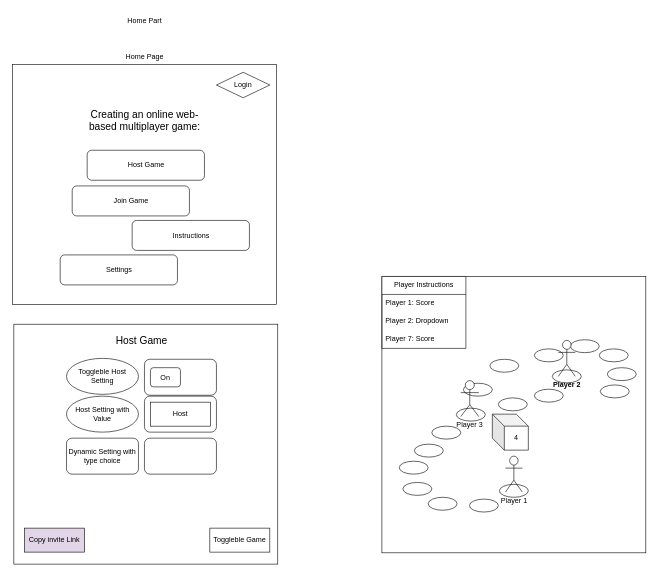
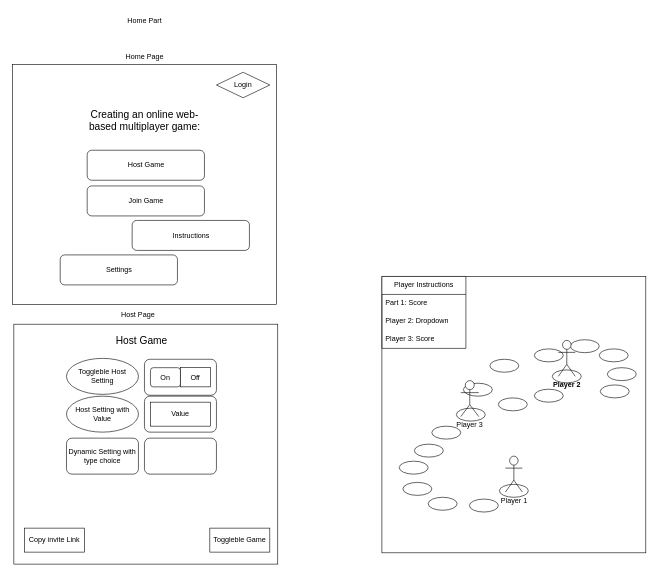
- <mxCell id="12" value="Join Game" style="rounded=1;whiteSpace=wrap;html=1;" parent="1" vertex="1"><mxGeometry x="119.5" y="309.5" width="195.5" height="50" as="geometry" /></mxCell>
+ <mxCell id="12" value="Join Game" style="rounded=1;whiteSpace=wrap;html=1;" parent="1" vertex="1"><mxGeometry x="144.5" y="309.5" width="195.5" height="50" as="geometry" /></mxCell>
- <mxCell id="27" value="Player 1: Score" style="text;strokeColor=none;fillColor=none;align=left;verticalAlign=middle;spacingLeft=4;spacingRight=4;overflow=hidden;points=[[0,0.5],[1,0.5]];portConstraint=eastwest;rotatable=0;whiteSpace=wrap;html=1;" parent="26" vertex="1"><mxGeometry y="30" width="140" height="30" as="geometry" /></mxCell>
+ <mxCell id="27" value="Part 1: Score" style="text;strokeColor=none;fillColor=none;align=left;verticalAlign=middle;spacingLeft=4;spacingRight=4;overflow=hidden;points=[[0,0.5],[1,0.5]];portConstraint=eastwest;rotatable=0;whiteSpace=wrap;html=1;" parent="26" vertex="1"><mxGeometry y="30" width="140" height="30" as="geometry" /></mxCell>
+ <mxCell id="15" value="Host Page" style="text;html=1;align=center;verticalAlign=middle;resizable=0;points=[];autosize=1;strokeColor=none;fillColor=none;" parent="1" vertex="1"><mxGeometry x="189" y="510" width="80" height="30" as="geometry" /></mxCell>
- <mxCell id="29" value="Player 7: Score" style="text;strokeColor=none;fillColor=none;align=left;verticalAlign=middle;spacingLeft=4;spacingRight=4;overflow=hidden;points=[[0,0.5],[1,0.5]];portConstraint=eastwest;rotatable=0;whiteSpace=wrap;html=1;" parent="26" vertex="1"><mxGeometry y="90" width="140" height="30" as="geometry" /></mxCell>
+ <mxCell id="29" value="Player 3: Score" style="text;strokeColor=none;fillColor=none;align=left;verticalAlign=middle;spacingLeft=4;spacingRight=4;overflow=hidden;points=[[0,0.5],[1,0.5]];portConstraint=eastwest;rotatable=0;whiteSpace=wrap;html=1;" parent="26" vertex="1"><mxGeometry y="90" width="140" height="30" as="geometry" /></mxCell>
+ <mxCell id="19" value="Off" style="rounded=0;whiteSpace=wrap;html=1;" parent="1" vertex="1"><mxGeometry x="300" y="612.5" width="50" height="32" as="geometry" /></mxCell>
- <mxCell id="21" value="Host" style="rounded=0;whiteSpace=wrap;html=1;" parent="1" vertex="1"><mxGeometry x="250" y="670" width="100" height="40" as="geometry" /></mxCell>
+ <mxCell id="21" value="Value" style="rounded=0;whiteSpace=wrap;html=1;" parent="1" vertex="1"><mxGeometry x="250" y="670" width="100" height="40" as="geometry" /></mxCell>
- <mxCell id="32" value="4" style="shape=cube;whiteSpace=wrap;html=1;boundedLbl=1;backgroundOutline=1;darkOpacity=0.05;darkOpacity2=0.1;" parent="1" vertex="1"><mxGeometry x="820" y="690" width="60" height="60" as="geometry" /></mxCell>
- <mxCell id="22" value="Copy invite Link" style="rounded=0;whiteSpace=wrap;html=1;fillColor=#e1d5e7;" parent="1" vertex="1"><mxGeometry x="40" y="880" width="100" height="40" as="geometry" /></mxCell>
+ <mxCell id="22" value="Copy invite Link" style="rounded=0;whiteSpace=wrap;html=1;" parent="1" vertex="1"><mxGeometry x="40" y="880" width="100" height="40" as="geometry" /></mxCell>
